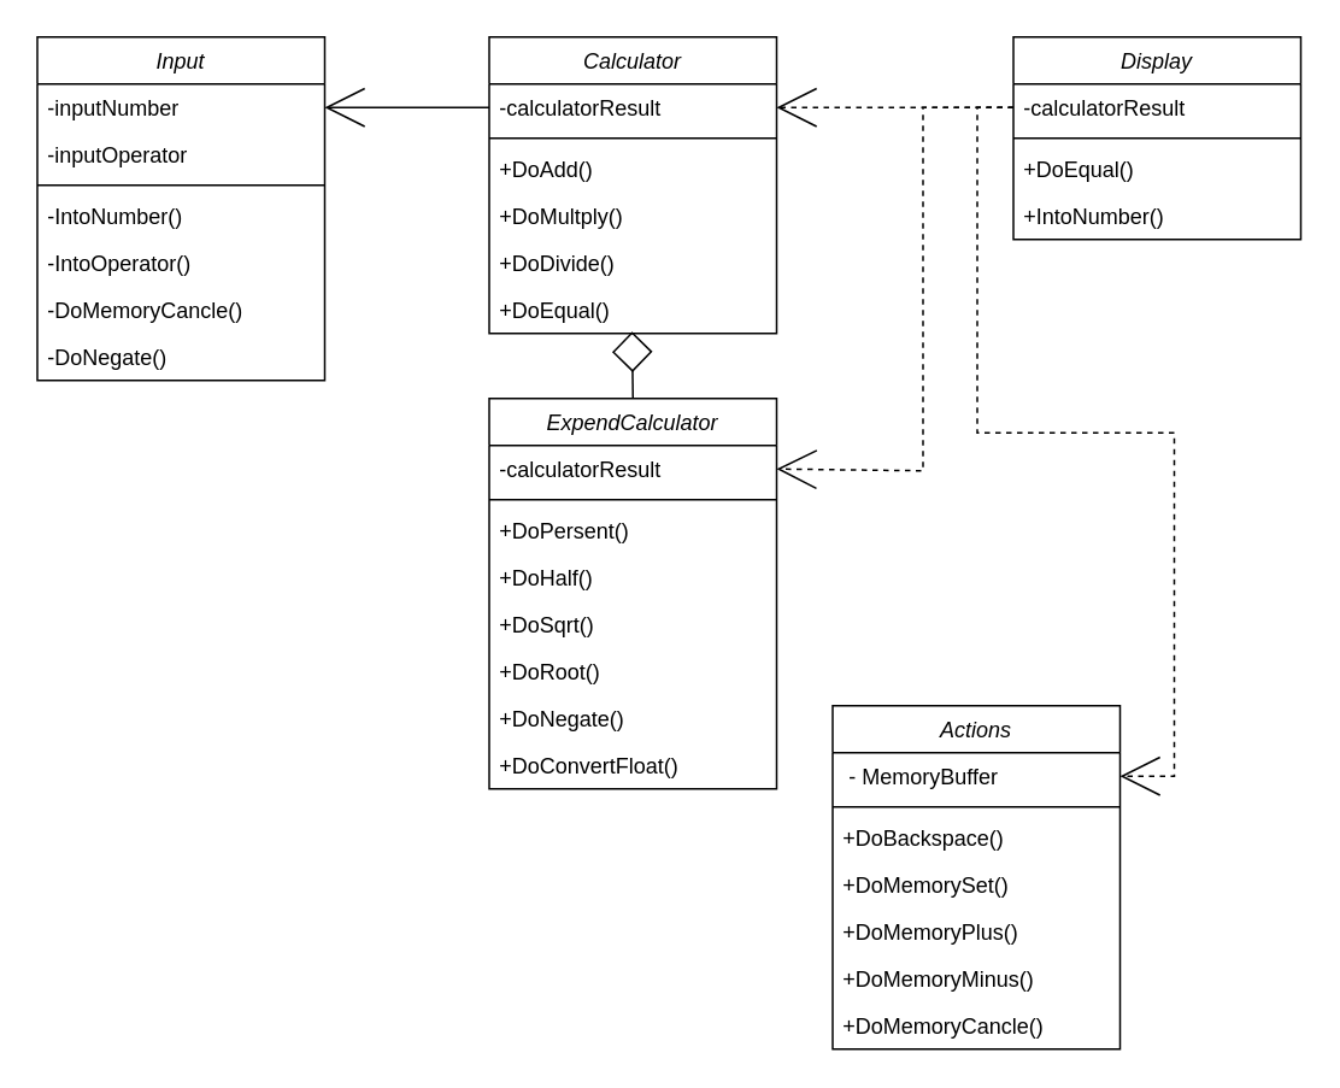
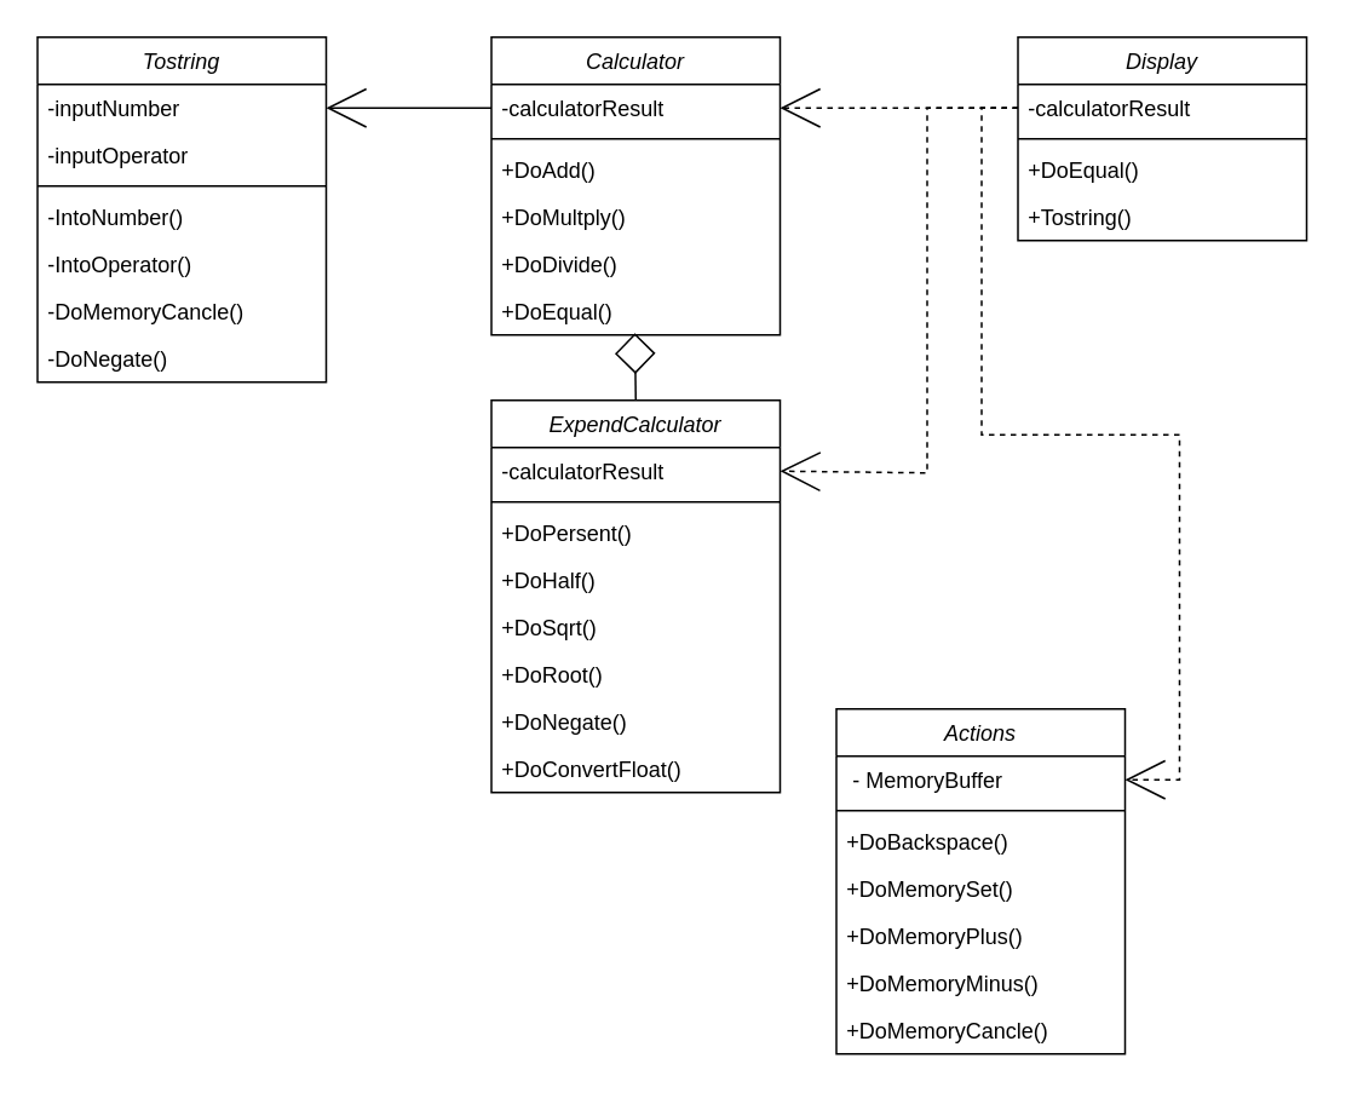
- <mxCell id="9" value="Input" style="swimlane;fontStyle=2;align=center;verticalAlign=top;childLayout=stackLayout;horizontal=1;startSize=26;horizontalStack=0;resizeParent=1;resizeLast=0;collapsible=1;marginBottom=0;rounded=0;shadow=0;strokeWidth=1;" vertex="1" parent="1"><mxGeometry x="20" y="20" width="159" height="190" as="geometry"><mxRectangle x="230" y="140" width="160" height="26" as="alternateBounds" /></mxGeometry></mxCell>
+ <mxCell id="9" value="Tostring" style="swimlane;fontStyle=2;align=center;verticalAlign=top;childLayout=stackLayout;horizontal=1;startSize=26;horizontalStack=0;resizeParent=1;resizeLast=0;collapsible=1;marginBottom=0;rounded=0;shadow=0;strokeWidth=1;" vertex="1" parent="1"><mxGeometry x="20" y="20" width="159" height="190" as="geometry"><mxRectangle x="230" y="140" width="160" height="26" as="alternateBounds" /></mxGeometry></mxCell>
- <mxCell id="21" value="+IntoNumber()" style="text;align=left;verticalAlign=top;spacingLeft=4;spacingRight=4;overflow=hidden;rotatable=0;points=[[0,0.5],[1,0.5]];portConstraint=eastwest;" vertex="1" parent="17"><mxGeometry y="86" width="159" height="26" as="geometry" /></mxCell>
+ <mxCell id="21" value="+Tostring()" style="text;align=left;verticalAlign=top;spacingLeft=4;spacingRight=4;overflow=hidden;rotatable=0;points=[[0,0.5],[1,0.5]];portConstraint=eastwest;" vertex="1" parent="17"><mxGeometry y="86" width="159" height="26" as="geometry" /></mxCell>
